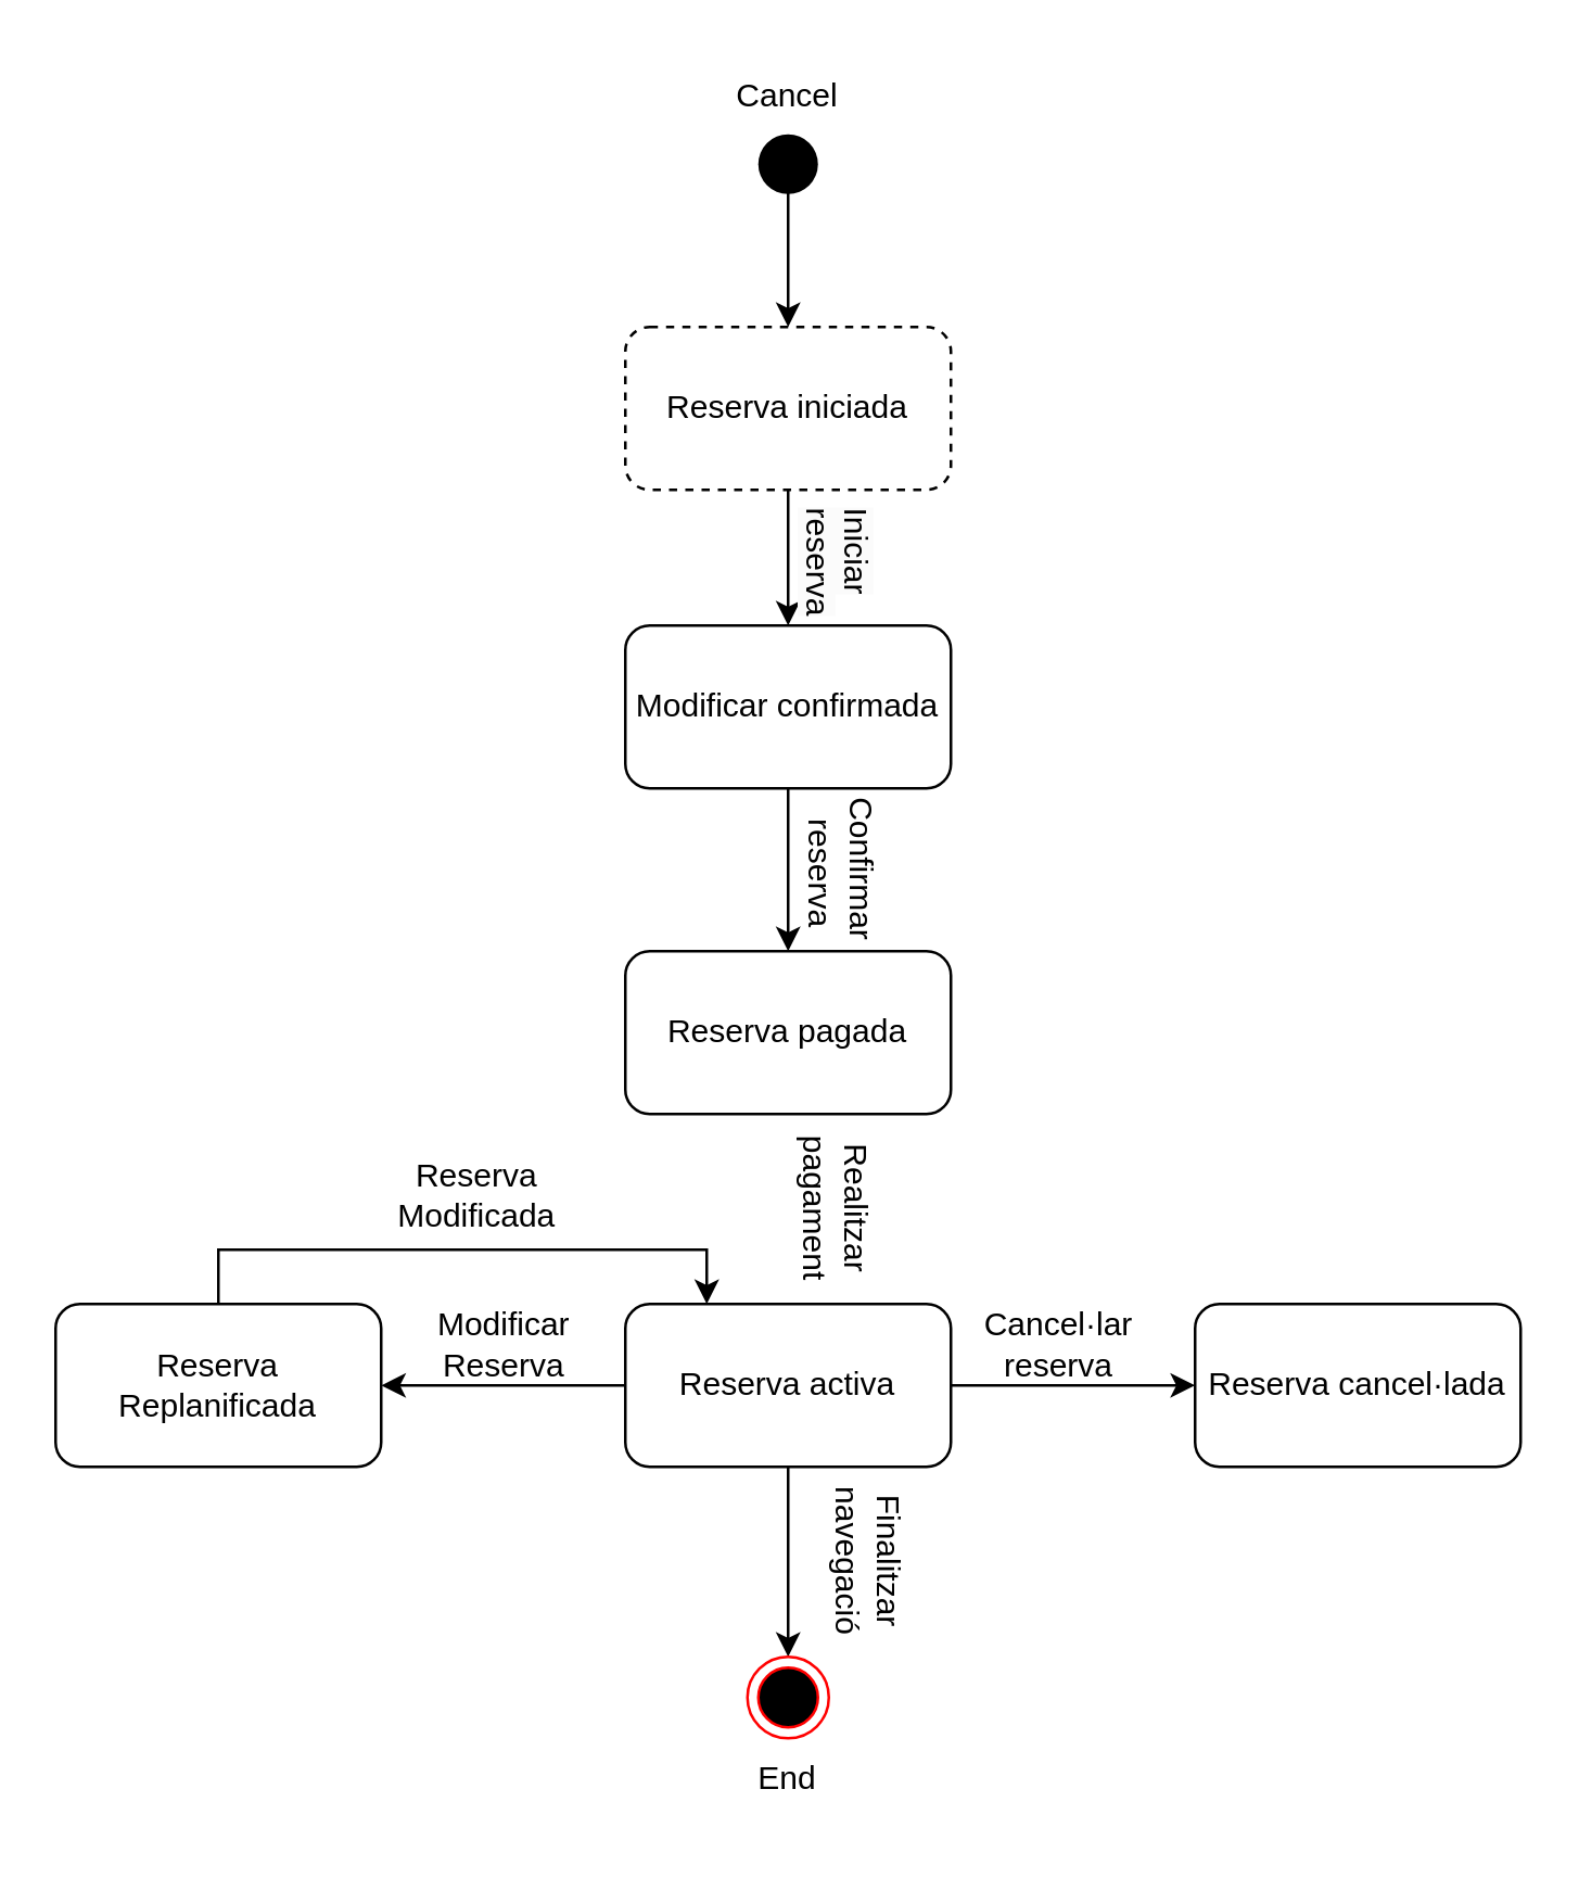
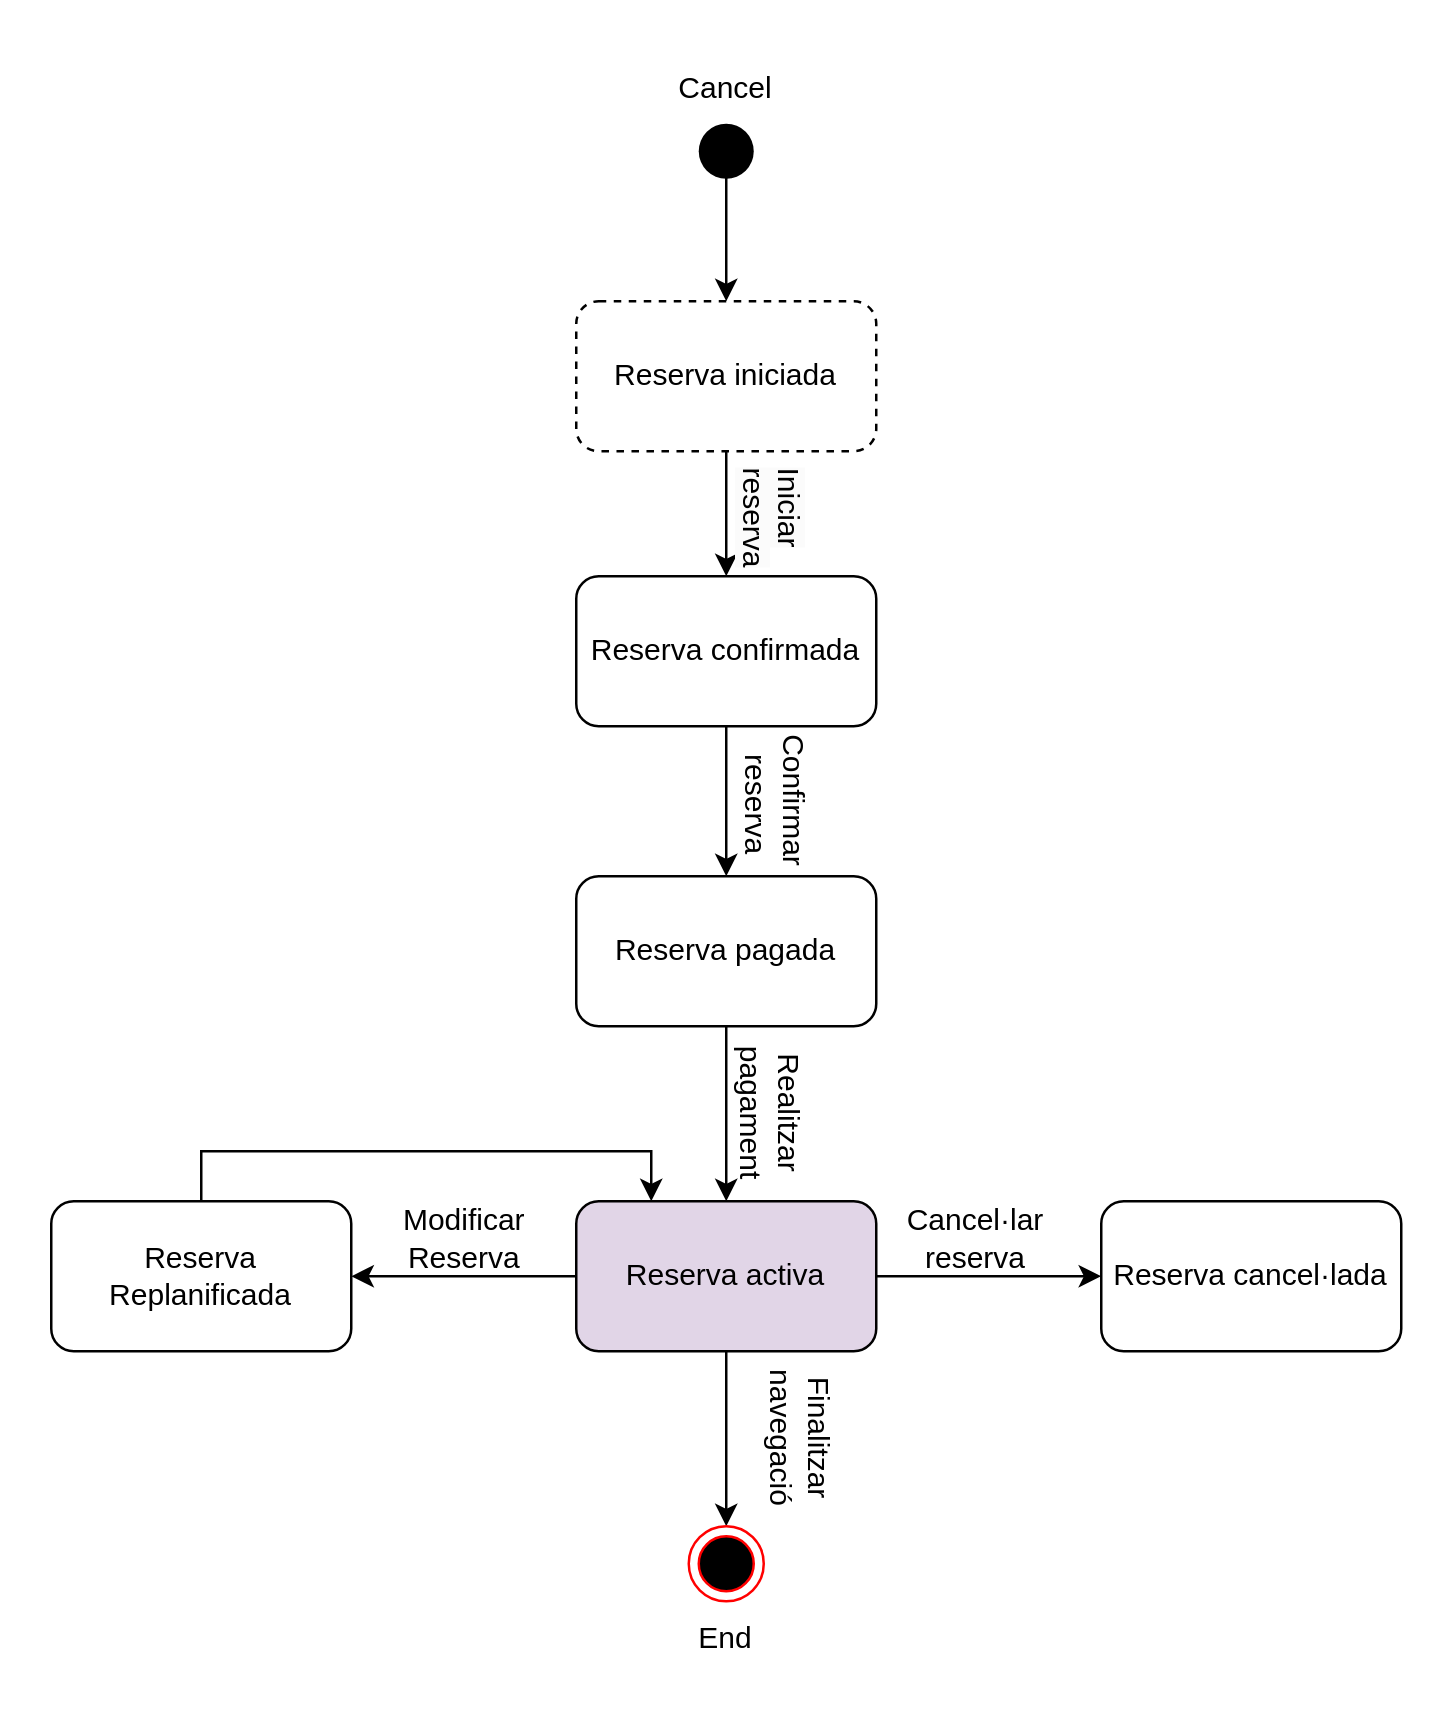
- <mxCell id="13" value="Modificar confirmada" style="rounded=1;whiteSpace=wrap;html=1;" parent="1" vertex="1"><mxGeometry x="230" y="230" width="120" height="60" as="geometry" /></mxCell>
+ <mxCell id="13" value="Reserva confirmada" style="rounded=1;whiteSpace=wrap;html=1;" parent="1" vertex="1"><mxGeometry x="230" y="230" width="120" height="60" as="geometry" /></mxCell>
- <mxCell id="26" value="Reserva &lt;br&gt;Modificada" style="text;html=1;align=center;verticalAlign=middle;resizable=0;points=[];autosize=1;strokeColor=none;fillColor=none;" vertex="1" parent="1"><mxGeometry x="135" y="420" width="80" height="40" as="geometry" /></mxCell>
+ <mxCell id="9" value="" style="endArrow=classic;html=1;rounded=0;entryX=0.5;entryY=0;entryDx=0;entryDy=0;exitX=0.5;exitY=1;exitDx=0;exitDy=0;" parent="1" source="4" target="8" edge="1"><mxGeometry width="50" height="50" relative="1" as="geometry"><mxPoint x="288" y="430" as="sourcePoint" /><mxPoint x="328" y="460" as="targetPoint" /></mxGeometry></mxCell>
- <mxCell id="8" value="Reserva activa" style="rounded=1;whiteSpace=wrap;html=1;" parent="1" vertex="1"><mxGeometry x="230" y="480" width="120" height="60" as="geometry" /></mxCell>
+ <mxCell id="8" value="Reserva activa" style="rounded=1;whiteSpace=wrap;html=1;fillColor=#e1d5e7;" parent="1" vertex="1"><mxGeometry x="230" y="480" width="120" height="60" as="geometry" /></mxCell>
